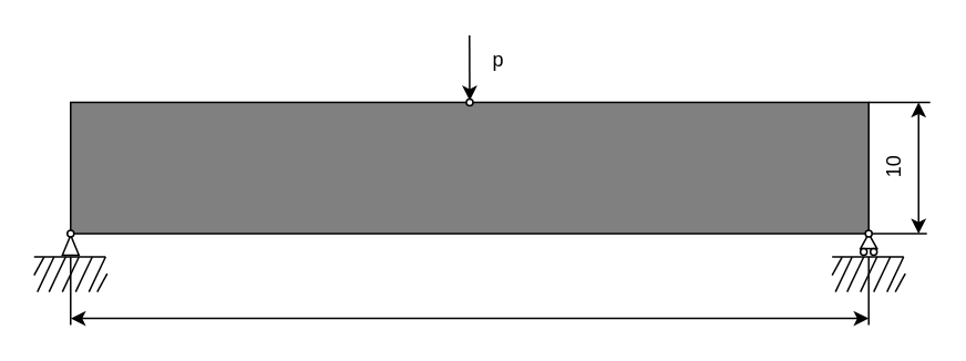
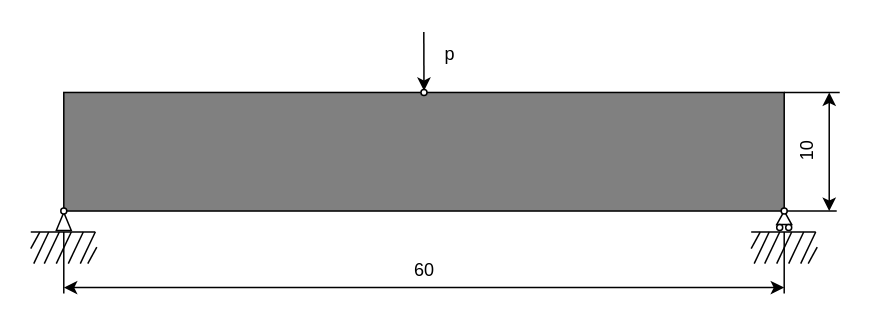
+ <mxCell id="19" value="60" style="text;html=1;align=center;verticalAlign=middle;resizable=0;points=[];autosize=1;strokeColor=none;fillColor=none;" parent="1" vertex="1"><mxGeometry x="262" y="165" width="40" height="30" as="geometry" /></mxCell>
